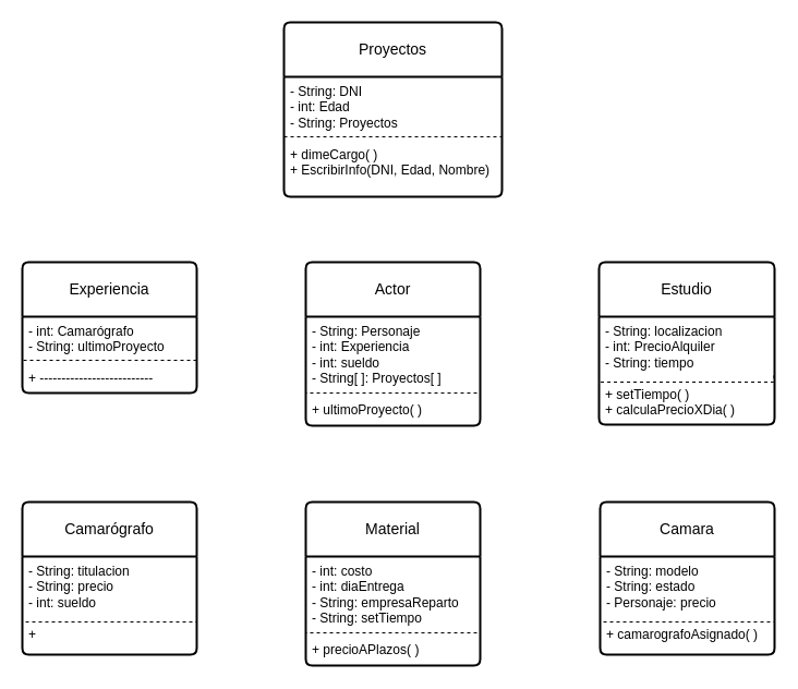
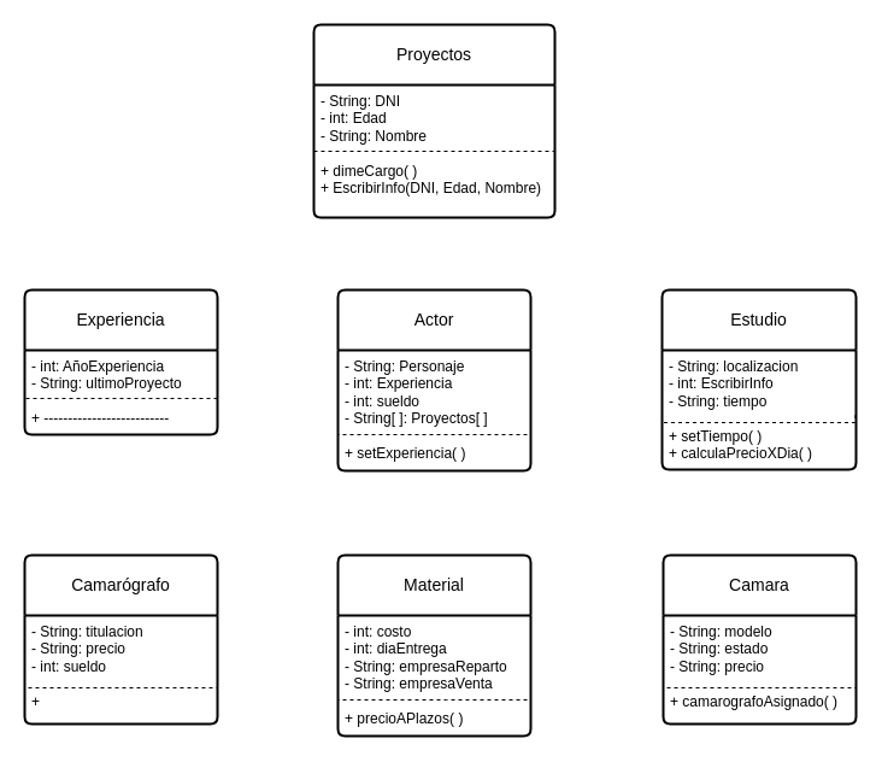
- <mxCell id="3" value="- String: DNI&lt;br style=&quot;--tw-border-spacing-x: 0; --tw-border-spacing-y: 0; --tw-translate-x: 0; --tw-translate-y: 0; --tw-rotate: 0; --tw-skew-x: 0; --tw-skew-y: 0; --tw-scale-x: 1; --tw-scale-y: 1; --tw-pan-x: ; --tw-pan-y: ; --tw-pinch-zoom: ; --tw-scroll-snap-strictness: proximity; --tw-ordinal: ; --tw-slashed-zero: ; --tw-numeric-figure: ; --tw-numeric-spacing: ; --tw-numeric-fraction: ; --tw-ring-inset: ; --tw-ring-offset-width: 0px; --tw-ring-offset-color: #fff; --tw-ring-color: rgb(59 130 246 / .5); --tw-ring-offset-shadow: 0 0 #0000; --tw-ring-shadow: 0 0 #0000; --tw-shadow: 0 0 #0000; --tw-shadow-colored: 0 0 #0000; --tw-blur: ; --tw-brightness: ; --tw-contrast: ; --tw-grayscale: ; --tw-hue-rotate: ; --tw-invert: ; --tw-saturate: ; --tw-sepia: ; --tw-drop-shadow: ; --tw-backdrop-blur: ; --tw-backdrop-brightness: ; --tw-backdrop-contrast: ; --tw-backdrop-grayscale: ; --tw-backdrop-hue-rotate: ; --tw-backdrop-invert: ; --tw-backdrop-opacity: ; --tw-backdrop-saturate: ; --tw-backdrop-sepia: ; border-color: var(--border-color);&quot;&gt;- int: Edad&lt;br style=&quot;--tw-border-spacing-x: 0; --tw-border-spacing-y: 0; --tw-translate-x: 0; --tw-translate-y: 0; --tw-rotate: 0; --tw-skew-x: 0; --tw-skew-y: 0; --tw-scale-x: 1; --tw-scale-y: 1; --tw-pan-x: ; --tw-pan-y: ; --tw-pinch-zoom: ; --tw-scroll-snap-strictness: proximity; --tw-ordinal: ; --tw-slashed-zero: ; --tw-numeric-figure: ; --tw-numeric-spacing: ; --tw-numeric-fraction: ; --tw-ring-inset: ; --tw-ring-offset-width: 0px; --tw-ring-offset-color: #fff; --tw-ring-color: rgb(59 130 246 / .5); --tw-ring-offset-shadow: 0 0 #0000; --tw-ring-shadow: 0 0 #0000; --tw-shadow: 0 0 #0000; --tw-shadow-colored: 0 0 #0000; --tw-blur: ; --tw-brightness: ; --tw-contrast: ; --tw-grayscale: ; --tw-hue-rotate: ; --tw-invert: ; --tw-saturate: ; --tw-sepia: ; --tw-drop-shadow: ; --tw-backdrop-blur: ; --tw-backdrop-brightness: ; --tw-backdrop-contrast: ; --tw-backdrop-grayscale: ; --tw-backdrop-hue-rotate: ; --tw-backdrop-invert: ; --tw-backdrop-opacity: ; --tw-backdrop-saturate: ; --tw-backdrop-sepia: ; border-color: var(--border-color);&quot;&gt;- String: Proyectos&lt;br style=&quot;--tw-border-spacing-x: 0; --tw-border-spacing-y: 0; --tw-translate-x: 0; --tw-translate-y: 0; --tw-rotate: 0; --tw-skew-x: 0; --tw-skew-y: 0; --tw-scale-x: 1; --tw-scale-y: 1; --tw-pan-x: ; --tw-pan-y: ; --tw-pinch-zoom: ; --tw-scroll-snap-strictness: proximity; --tw-ordinal: ; --tw-slashed-zero: ; --tw-numeric-figure: ; --tw-numeric-spacing: ; --tw-numeric-fraction: ; --tw-ring-inset: ; --tw-ring-offset-width: 0px; --tw-ring-offset-color: #fff; --tw-ring-color: rgb(59 130 246 / .5); --tw-ring-offset-shadow: 0 0 #0000; --tw-ring-shadow: 0 0 #0000; --tw-shadow: 0 0 #0000; --tw-shadow-colored: 0 0 #0000; --tw-blur: ; --tw-brightness: ; --tw-contrast: ; --tw-grayscale: ; --tw-hue-rotate: ; --tw-invert: ; --tw-saturate: ; --tw-sepia: ; --tw-drop-shadow: ; --tw-backdrop-blur: ; --tw-backdrop-brightness: ; --tw-backdrop-contrast: ; --tw-backdrop-grayscale: ; --tw-backdrop-hue-rotate: ; --tw-backdrop-invert: ; --tw-backdrop-opacity: ; --tw-backdrop-saturate: ; --tw-backdrop-sepia: ; border-color: var(--border-color);&quot;&gt;&lt;br style=&quot;--tw-border-spacing-x: 0; --tw-border-spacing-y: 0; --tw-translate-x: 0; --tw-translate-y: 0; --tw-rotate: 0; --tw-skew-x: 0; --tw-skew-y: 0; --tw-scale-x: 1; --tw-scale-y: 1; --tw-pan-x: ; --tw-pan-y: ; --tw-pinch-zoom: ; --tw-scroll-snap-strictness: proximity; --tw-ordinal: ; --tw-slashed-zero: ; --tw-numeric-figure: ; --tw-numeric-spacing: ; --tw-numeric-fraction: ; --tw-ring-inset: ; --tw-ring-offset-width: 0px; --tw-ring-offset-color: #fff; --tw-ring-color: rgb(59 130 246 / .5); --tw-ring-offset-shadow: 0 0 #0000; --tw-ring-shadow: 0 0 #0000; --tw-shadow: 0 0 #0000; --tw-shadow-colored: 0 0 #0000; --tw-blur: ; --tw-brightness: ; --tw-contrast: ; --tw-grayscale: ; --tw-hue-rotate: ; --tw-invert: ; --tw-saturate: ; --tw-sepia: ; --tw-drop-shadow: ; --tw-backdrop-blur: ; --tw-backdrop-brightness: ; --tw-backdrop-contrast: ; --tw-backdrop-grayscale: ; --tw-backdrop-hue-rotate: ; --tw-backdrop-invert: ; --tw-backdrop-opacity: ; --tw-backdrop-saturate: ; --tw-backdrop-sepia: ; border-color: var(--border-color);&quot;&gt;+ dimeCargo( )&lt;br style=&quot;--tw-border-spacing-x: 0; --tw-border-spacing-y: 0; --tw-translate-x: 0; --tw-translate-y: 0; --tw-rotate: 0; --tw-skew-x: 0; --tw-skew-y: 0; --tw-scale-x: 1; --tw-scale-y: 1; --tw-pan-x: ; --tw-pan-y: ; --tw-pinch-zoom: ; --tw-scroll-snap-strictness: proximity; --tw-ordinal: ; --tw-slashed-zero: ; --tw-numeric-figure: ; --tw-numeric-spacing: ; --tw-numeric-fraction: ; --tw-ring-inset: ; --tw-ring-offset-width: 0px; --tw-ring-offset-color: #fff; --tw-ring-color: rgb(59 130 246 / .5); --tw-ring-offset-shadow: 0 0 #0000; --tw-ring-shadow: 0 0 #0000; --tw-shadow: 0 0 #0000; --tw-shadow-colored: 0 0 #0000; --tw-blur: ; --tw-brightness: ; --tw-contrast: ; --tw-grayscale: ; --tw-hue-rotate: ; --tw-invert: ; --tw-saturate: ; --tw-sepia: ; --tw-drop-shadow: ; --tw-backdrop-blur: ; --tw-backdrop-brightness: ; --tw-backdrop-contrast: ; --tw-backdrop-grayscale: ; --tw-backdrop-hue-rotate: ; --tw-backdrop-invert: ; --tw-backdrop-opacity: ; --tw-backdrop-saturate: ; --tw-backdrop-sepia: ; border-color: var(--border-color);&quot;&gt;+ EscribirInfo(DNI, Edad, Nombre)" style="align=left;strokeColor=none;fillColor=none;spacingLeft=4;fontSize=12;verticalAlign=top;resizable=0;rotatable=0;part=1;html=1;" parent="2" vertex="1"><mxGeometry y="50" width="200" height="110" as="geometry" /></mxCell>
+ <mxCell id="3" value="- String: DNI&lt;br style=&quot;--tw-border-spacing-x: 0; --tw-border-spacing-y: 0; --tw-translate-x: 0; --tw-translate-y: 0; --tw-rotate: 0; --tw-skew-x: 0; --tw-skew-y: 0; --tw-scale-x: 1; --tw-scale-y: 1; --tw-pan-x: ; --tw-pan-y: ; --tw-pinch-zoom: ; --tw-scroll-snap-strictness: proximity; --tw-ordinal: ; --tw-slashed-zero: ; --tw-numeric-figure: ; --tw-numeric-spacing: ; --tw-numeric-fraction: ; --tw-ring-inset: ; --tw-ring-offset-width: 0px; --tw-ring-offset-color: #fff; --tw-ring-color: rgb(59 130 246 / .5); --tw-ring-offset-shadow: 0 0 #0000; --tw-ring-shadow: 0 0 #0000; --tw-shadow: 0 0 #0000; --tw-shadow-colored: 0 0 #0000; --tw-blur: ; --tw-brightness: ; --tw-contrast: ; --tw-grayscale: ; --tw-hue-rotate: ; --tw-invert: ; --tw-saturate: ; --tw-sepia: ; --tw-drop-shadow: ; --tw-backdrop-blur: ; --tw-backdrop-brightness: ; --tw-backdrop-contrast: ; --tw-backdrop-grayscale: ; --tw-backdrop-hue-rotate: ; --tw-backdrop-invert: ; --tw-backdrop-opacity: ; --tw-backdrop-saturate: ; --tw-backdrop-sepia: ; border-color: var(--border-color);&quot;&gt;- int: Edad&lt;br style=&quot;--tw-border-spacing-x: 0; --tw-border-spacing-y: 0; --tw-translate-x: 0; --tw-translate-y: 0; --tw-rotate: 0; --tw-skew-x: 0; --tw-skew-y: 0; --tw-scale-x: 1; --tw-scale-y: 1; --tw-pan-x: ; --tw-pan-y: ; --tw-pinch-zoom: ; --tw-scroll-snap-strictness: proximity; --tw-ordinal: ; --tw-slashed-zero: ; --tw-numeric-figure: ; --tw-numeric-spacing: ; --tw-numeric-fraction: ; --tw-ring-inset: ; --tw-ring-offset-width: 0px; --tw-ring-offset-color: #fff; --tw-ring-color: rgb(59 130 246 / .5); --tw-ring-offset-shadow: 0 0 #0000; --tw-ring-shadow: 0 0 #0000; --tw-shadow: 0 0 #0000; --tw-shadow-colored: 0 0 #0000; --tw-blur: ; --tw-brightness: ; --tw-contrast: ; --tw-grayscale: ; --tw-hue-rotate: ; --tw-invert: ; --tw-saturate: ; --tw-sepia: ; --tw-drop-shadow: ; --tw-backdrop-blur: ; --tw-backdrop-brightness: ; --tw-backdrop-contrast: ; --tw-backdrop-grayscale: ; --tw-backdrop-hue-rotate: ; --tw-backdrop-invert: ; --tw-backdrop-opacity: ; --tw-backdrop-saturate: ; --tw-backdrop-sepia: ; border-color: var(--border-color);&quot;&gt;- String: Nombre&lt;br style=&quot;--tw-border-spacing-x: 0; --tw-border-spacing-y: 0; --tw-translate-x: 0; --tw-translate-y: 0; --tw-rotate: 0; --tw-skew-x: 0; --tw-skew-y: 0; --tw-scale-x: 1; --tw-scale-y: 1; --tw-pan-x: ; --tw-pan-y: ; --tw-pinch-zoom: ; --tw-scroll-snap-strictness: proximity; --tw-ordinal: ; --tw-slashed-zero: ; --tw-numeric-figure: ; --tw-numeric-spacing: ; --tw-numeric-fraction: ; --tw-ring-inset: ; --tw-ring-offset-width: 0px; --tw-ring-offset-color: #fff; --tw-ring-color: rgb(59 130 246 / .5); --tw-ring-offset-shadow: 0 0 #0000; --tw-ring-shadow: 0 0 #0000; --tw-shadow: 0 0 #0000; --tw-shadow-colored: 0 0 #0000; --tw-blur: ; --tw-brightness: ; --tw-contrast: ; --tw-grayscale: ; --tw-hue-rotate: ; --tw-invert: ; --tw-saturate: ; --tw-sepia: ; --tw-drop-shadow: ; --tw-backdrop-blur: ; --tw-backdrop-brightness: ; --tw-backdrop-contrast: ; --tw-backdrop-grayscale: ; --tw-backdrop-hue-rotate: ; --tw-backdrop-invert: ; --tw-backdrop-opacity: ; --tw-backdrop-saturate: ; --tw-backdrop-sepia: ; border-color: var(--border-color);&quot;&gt;&lt;br style=&quot;--tw-border-spacing-x: 0; --tw-border-spacing-y: 0; --tw-translate-x: 0; --tw-translate-y: 0; --tw-rotate: 0; --tw-skew-x: 0; --tw-skew-y: 0; --tw-scale-x: 1; --tw-scale-y: 1; --tw-pan-x: ; --tw-pan-y: ; --tw-pinch-zoom: ; --tw-scroll-snap-strictness: proximity; --tw-ordinal: ; --tw-slashed-zero: ; --tw-numeric-figure: ; --tw-numeric-spacing: ; --tw-numeric-fraction: ; --tw-ring-inset: ; --tw-ring-offset-width: 0px; --tw-ring-offset-color: #fff; --tw-ring-color: rgb(59 130 246 / .5); --tw-ring-offset-shadow: 0 0 #0000; --tw-ring-shadow: 0 0 #0000; --tw-shadow: 0 0 #0000; --tw-shadow-colored: 0 0 #0000; --tw-blur: ; --tw-brightness: ; --tw-contrast: ; --tw-grayscale: ; --tw-hue-rotate: ; --tw-invert: ; --tw-saturate: ; --tw-sepia: ; --tw-drop-shadow: ; --tw-backdrop-blur: ; --tw-backdrop-brightness: ; --tw-backdrop-contrast: ; --tw-backdrop-grayscale: ; --tw-backdrop-hue-rotate: ; --tw-backdrop-invert: ; --tw-backdrop-opacity: ; --tw-backdrop-saturate: ; --tw-backdrop-sepia: ; border-color: var(--border-color);&quot;&gt;+ dimeCargo( )&lt;br style=&quot;--tw-border-spacing-x: 0; --tw-border-spacing-y: 0; --tw-translate-x: 0; --tw-translate-y: 0; --tw-rotate: 0; --tw-skew-x: 0; --tw-skew-y: 0; --tw-scale-x: 1; --tw-scale-y: 1; --tw-pan-x: ; --tw-pan-y: ; --tw-pinch-zoom: ; --tw-scroll-snap-strictness: proximity; --tw-ordinal: ; --tw-slashed-zero: ; --tw-numeric-figure: ; --tw-numeric-spacing: ; --tw-numeric-fraction: ; --tw-ring-inset: ; --tw-ring-offset-width: 0px; --tw-ring-offset-color: #fff; --tw-ring-color: rgb(59 130 246 / .5); --tw-ring-offset-shadow: 0 0 #0000; --tw-ring-shadow: 0 0 #0000; --tw-shadow: 0 0 #0000; --tw-shadow-colored: 0 0 #0000; --tw-blur: ; --tw-brightness: ; --tw-contrast: ; --tw-grayscale: ; --tw-hue-rotate: ; --tw-invert: ; --tw-saturate: ; --tw-sepia: ; --tw-drop-shadow: ; --tw-backdrop-blur: ; --tw-backdrop-brightness: ; --tw-backdrop-contrast: ; --tw-backdrop-grayscale: ; --tw-backdrop-hue-rotate: ; --tw-backdrop-invert: ; --tw-backdrop-opacity: ; --tw-backdrop-saturate: ; --tw-backdrop-sepia: ; border-color: var(--border-color);&quot;&gt;+ EscribirInfo(DNI, Edad, Nombre)" style="align=left;strokeColor=none;fillColor=none;spacingLeft=4;fontSize=12;verticalAlign=top;resizable=0;rotatable=0;part=1;html=1;" parent="2" vertex="1"><mxGeometry y="50" width="200" height="110" as="geometry" /></mxCell>
- <mxCell id="9" value="- int: Camarógrafo&lt;br style=&quot;--tw-border-spacing-x: 0; --tw-border-spacing-y: 0; --tw-translate-x: 0; --tw-translate-y: 0; --tw-rotate: 0; --tw-skew-x: 0; --tw-skew-y: 0; --tw-scale-x: 1; --tw-scale-y: 1; --tw-pan-x: ; --tw-pan-y: ; --tw-pinch-zoom: ; --tw-scroll-snap-strictness: proximity; --tw-ordinal: ; --tw-slashed-zero: ; --tw-numeric-figure: ; --tw-numeric-spacing: ; --tw-numeric-fraction: ; --tw-ring-inset: ; --tw-ring-offset-width: 0px; --tw-ring-offset-color: #fff; --tw-ring-color: rgb(59 130 246 / .5); --tw-ring-offset-shadow: 0 0 #0000; --tw-ring-shadow: 0 0 #0000; --tw-shadow: 0 0 #0000; --tw-shadow-colored: 0 0 #0000; --tw-blur: ; --tw-brightness: ; --tw-contrast: ; --tw-grayscale: ; --tw-hue-rotate: ; --tw-invert: ; --tw-saturate: ; --tw-sepia: ; --tw-drop-shadow: ; --tw-backdrop-blur: ; --tw-backdrop-brightness: ; --tw-backdrop-contrast: ; --tw-backdrop-grayscale: ; --tw-backdrop-hue-rotate: ; --tw-backdrop-invert: ; --tw-backdrop-opacity: ; --tw-backdrop-saturate: ; --tw-backdrop-sepia: ; border-color: var(--border-color);&quot;&gt;- String: ultimoProyecto&lt;br style=&quot;--tw-border-spacing-x: 0; --tw-border-spacing-y: 0; --tw-translate-x: 0; --tw-translate-y: 0; --tw-rotate: 0; --tw-skew-x: 0; --tw-skew-y: 0; --tw-scale-x: 1; --tw-scale-y: 1; --tw-pan-x: ; --tw-pan-y: ; --tw-pinch-zoom: ; --tw-scroll-snap-strictness: proximity; --tw-ordinal: ; --tw-slashed-zero: ; --tw-numeric-figure: ; --tw-numeric-spacing: ; --tw-numeric-fraction: ; --tw-ring-inset: ; --tw-ring-offset-width: 0px; --tw-ring-offset-color: #fff; --tw-ring-color: rgb(59 130 246 / .5); --tw-ring-offset-shadow: 0 0 #0000; --tw-ring-shadow: 0 0 #0000; --tw-shadow: 0 0 #0000; --tw-shadow-colored: 0 0 #0000; --tw-blur: ; --tw-brightness: ; --tw-contrast: ; --tw-grayscale: ; --tw-hue-rotate: ; --tw-invert: ; --tw-saturate: ; --tw-sepia: ; --tw-drop-shadow: ; --tw-backdrop-blur: ; --tw-backdrop-brightness: ; --tw-backdrop-contrast: ; --tw-backdrop-grayscale: ; --tw-backdrop-hue-rotate: ; --tw-backdrop-invert: ; --tw-backdrop-opacity: ; --tw-backdrop-saturate: ; --tw-backdrop-sepia: ; border-color: var(--border-color);&quot;&gt;&lt;br style=&quot;--tw-border-spacing-x: 0; --tw-border-spacing-y: 0; --tw-translate-x: 0; --tw-translate-y: 0; --tw-rotate: 0; --tw-skew-x: 0; --tw-skew-y: 0; --tw-scale-x: 1; --tw-scale-y: 1; --tw-pan-x: ; --tw-pan-y: ; --tw-pinch-zoom: ; --tw-scroll-snap-strictness: proximity; --tw-ordinal: ; --tw-slashed-zero: ; --tw-numeric-figure: ; --tw-numeric-spacing: ; --tw-numeric-fraction: ; --tw-ring-inset: ; --tw-ring-offset-width: 0px; --tw-ring-offset-color: #fff; --tw-ring-color: rgb(59 130 246 / .5); --tw-ring-offset-shadow: 0 0 #0000; --tw-ring-shadow: 0 0 #0000; --tw-shadow: 0 0 #0000; --tw-shadow-colored: 0 0 #0000; --tw-blur: ; --tw-brightness: ; --tw-contrast: ; --tw-grayscale: ; --tw-hue-rotate: ; --tw-invert: ; --tw-saturate: ; --tw-sepia: ; --tw-drop-shadow: ; --tw-backdrop-blur: ; --tw-backdrop-brightness: ; --tw-backdrop-contrast: ; --tw-backdrop-grayscale: ; --tw-backdrop-hue-rotate: ; --tw-backdrop-invert: ; --tw-backdrop-opacity: ; --tw-backdrop-saturate: ; --tw-backdrop-sepia: ; border-color: var(--border-color);&quot;&gt;+ --------------------------" style="align=left;strokeColor=none;fillColor=none;spacingLeft=4;fontSize=12;verticalAlign=top;resizable=0;rotatable=0;part=1;html=1;" parent="8" vertex="1"><mxGeometry y="50" width="160" height="70" as="geometry" /></mxCell>
+ <mxCell id="9" value="- int: AñoExperiencia&lt;br style=&quot;--tw-border-spacing-x: 0; --tw-border-spacing-y: 0; --tw-translate-x: 0; --tw-translate-y: 0; --tw-rotate: 0; --tw-skew-x: 0; --tw-skew-y: 0; --tw-scale-x: 1; --tw-scale-y: 1; --tw-pan-x: ; --tw-pan-y: ; --tw-pinch-zoom: ; --tw-scroll-snap-strictness: proximity; --tw-ordinal: ; --tw-slashed-zero: ; --tw-numeric-figure: ; --tw-numeric-spacing: ; --tw-numeric-fraction: ; --tw-ring-inset: ; --tw-ring-offset-width: 0px; --tw-ring-offset-color: #fff; --tw-ring-color: rgb(59 130 246 / .5); --tw-ring-offset-shadow: 0 0 #0000; --tw-ring-shadow: 0 0 #0000; --tw-shadow: 0 0 #0000; --tw-shadow-colored: 0 0 #0000; --tw-blur: ; --tw-brightness: ; --tw-contrast: ; --tw-grayscale: ; --tw-hue-rotate: ; --tw-invert: ; --tw-saturate: ; --tw-sepia: ; --tw-drop-shadow: ; --tw-backdrop-blur: ; --tw-backdrop-brightness: ; --tw-backdrop-contrast: ; --tw-backdrop-grayscale: ; --tw-backdrop-hue-rotate: ; --tw-backdrop-invert: ; --tw-backdrop-opacity: ; --tw-backdrop-saturate: ; --tw-backdrop-sepia: ; border-color: var(--border-color);&quot;&gt;- String: ultimoProyecto&lt;br style=&quot;--tw-border-spacing-x: 0; --tw-border-spacing-y: 0; --tw-translate-x: 0; --tw-translate-y: 0; --tw-rotate: 0; --tw-skew-x: 0; --tw-skew-y: 0; --tw-scale-x: 1; --tw-scale-y: 1; --tw-pan-x: ; --tw-pan-y: ; --tw-pinch-zoom: ; --tw-scroll-snap-strictness: proximity; --tw-ordinal: ; --tw-slashed-zero: ; --tw-numeric-figure: ; --tw-numeric-spacing: ; --tw-numeric-fraction: ; --tw-ring-inset: ; --tw-ring-offset-width: 0px; --tw-ring-offset-color: #fff; --tw-ring-color: rgb(59 130 246 / .5); --tw-ring-offset-shadow: 0 0 #0000; --tw-ring-shadow: 0 0 #0000; --tw-shadow: 0 0 #0000; --tw-shadow-colored: 0 0 #0000; --tw-blur: ; --tw-brightness: ; --tw-contrast: ; --tw-grayscale: ; --tw-hue-rotate: ; --tw-invert: ; --tw-saturate: ; --tw-sepia: ; --tw-drop-shadow: ; --tw-backdrop-blur: ; --tw-backdrop-brightness: ; --tw-backdrop-contrast: ; --tw-backdrop-grayscale: ; --tw-backdrop-hue-rotate: ; --tw-backdrop-invert: ; --tw-backdrop-opacity: ; --tw-backdrop-saturate: ; --tw-backdrop-sepia: ; border-color: var(--border-color);&quot;&gt;&lt;br style=&quot;--tw-border-spacing-x: 0; --tw-border-spacing-y: 0; --tw-translate-x: 0; --tw-translate-y: 0; --tw-rotate: 0; --tw-skew-x: 0; --tw-skew-y: 0; --tw-scale-x: 1; --tw-scale-y: 1; --tw-pan-x: ; --tw-pan-y: ; --tw-pinch-zoom: ; --tw-scroll-snap-strictness: proximity; --tw-ordinal: ; --tw-slashed-zero: ; --tw-numeric-figure: ; --tw-numeric-spacing: ; --tw-numeric-fraction: ; --tw-ring-inset: ; --tw-ring-offset-width: 0px; --tw-ring-offset-color: #fff; --tw-ring-color: rgb(59 130 246 / .5); --tw-ring-offset-shadow: 0 0 #0000; --tw-ring-shadow: 0 0 #0000; --tw-shadow: 0 0 #0000; --tw-shadow-colored: 0 0 #0000; --tw-blur: ; --tw-brightness: ; --tw-contrast: ; --tw-grayscale: ; --tw-hue-rotate: ; --tw-invert: ; --tw-saturate: ; --tw-sepia: ; --tw-drop-shadow: ; --tw-backdrop-blur: ; --tw-backdrop-brightness: ; --tw-backdrop-contrast: ; --tw-backdrop-grayscale: ; --tw-backdrop-hue-rotate: ; --tw-backdrop-invert: ; --tw-backdrop-opacity: ; --tw-backdrop-saturate: ; --tw-backdrop-sepia: ; border-color: var(--border-color);&quot;&gt;+ --------------------------" style="align=left;strokeColor=none;fillColor=none;spacingLeft=4;fontSize=12;verticalAlign=top;resizable=0;rotatable=0;part=1;html=1;" parent="8" vertex="1"><mxGeometry y="50" width="160" height="70" as="geometry" /></mxCell>
- <mxCell id="6" value="- String: Personaje&lt;br&gt;- int: Experiencia&lt;br&gt;- int: sueldo&lt;br&gt;- String[ ]: Proyectos[ ]&lt;br&gt;&lt;br&gt;+ ultimoProyecto( )" style="align=left;strokeColor=none;fillColor=none;spacingLeft=4;fontSize=12;verticalAlign=top;resizable=0;rotatable=0;part=1;html=1;" parent="5" vertex="1"><mxGeometry y="50" width="160" height="100" as="geometry" /></mxCell>
+ <mxCell id="6" value="- String: Personaje&lt;br&gt;- int: Experiencia&lt;br&gt;- int: sueldo&lt;br&gt;- String[ ]: Proyectos[ ]&lt;br&gt;&lt;br&gt;+ setExperiencia( )" style="align=left;strokeColor=none;fillColor=none;spacingLeft=4;fontSize=12;verticalAlign=top;resizable=0;rotatable=0;part=1;html=1;" parent="5" vertex="1"><mxGeometry y="50" width="160" height="100" as="geometry" /></mxCell>
- <mxCell id="12" value="- String: localizacion&lt;br&gt;- int: PrecioAlquiler&lt;br&gt;- String: tiempo&lt;br&gt;&lt;br&gt;+ setTiempo( )&lt;br&gt;+ calculaPrecioXDia( )" style="align=left;strokeColor=none;fillColor=none;spacingLeft=4;fontSize=12;verticalAlign=top;resizable=0;rotatable=0;part=1;html=1;" parent="11" vertex="1"><mxGeometry y="50" width="161" height="99" as="geometry" /></mxCell>
+ <mxCell id="12" value="- String: localizacion&lt;br&gt;- int: EscribirInfo&lt;br&gt;- String: tiempo&lt;br&gt;&lt;br&gt;+ setTiempo( )&lt;br&gt;+ calculaPrecioXDia( )" style="align=left;strokeColor=none;fillColor=none;spacingLeft=4;fontSize=12;verticalAlign=top;resizable=0;rotatable=0;part=1;html=1;" parent="11" vertex="1"><mxGeometry y="50" width="161" height="99" as="geometry" /></mxCell>
- <mxCell id="18" value="- String: modelo&lt;br&gt;- String: estado&lt;br&gt;- Personaje: precio&lt;br&gt;&lt;br&gt;+ camarografoAsignado( )" style="align=left;strokeColor=none;fillColor=none;spacingLeft=4;fontSize=12;verticalAlign=top;resizable=0;rotatable=0;part=1;html=1;" parent="17" vertex="1"><mxGeometry y="50" width="160" height="90" as="geometry" /></mxCell>
+ <mxCell id="18" value="- String: modelo&lt;br&gt;- String: estado&lt;br&gt;- String: precio&lt;br&gt;&lt;br&gt;+ camarografoAsignado( )" style="align=left;strokeColor=none;fillColor=none;spacingLeft=4;fontSize=12;verticalAlign=top;resizable=0;rotatable=0;part=1;html=1;" parent="17" vertex="1"><mxGeometry y="50" width="160" height="90" as="geometry" /></mxCell>
- <mxCell id="15" value="- int: costo&lt;br&gt;- int: diaEntrega&lt;br&gt;- String: empresaReparto&lt;br&gt;- String: setTiempo&lt;br&gt;&lt;br&gt;+ precioAPlazos( )" style="align=left;strokeColor=none;fillColor=none;spacingLeft=4;fontSize=12;verticalAlign=top;resizable=0;rotatable=0;part=1;html=1;" parent="14" vertex="1"><mxGeometry y="50" width="160" height="100" as="geometry" /></mxCell>
+ <mxCell id="15" value="- int: costo&lt;br&gt;- int: diaEntrega&lt;br&gt;- String: empresaReparto&lt;br&gt;- String: empresaVenta&lt;br&gt;&lt;br&gt;+ precioAPlazos( )" style="align=left;strokeColor=none;fillColor=none;spacingLeft=4;fontSize=12;verticalAlign=top;resizable=0;rotatable=0;part=1;html=1;" parent="14" vertex="1"><mxGeometry y="50" width="160" height="100" as="geometry" /></mxCell>
